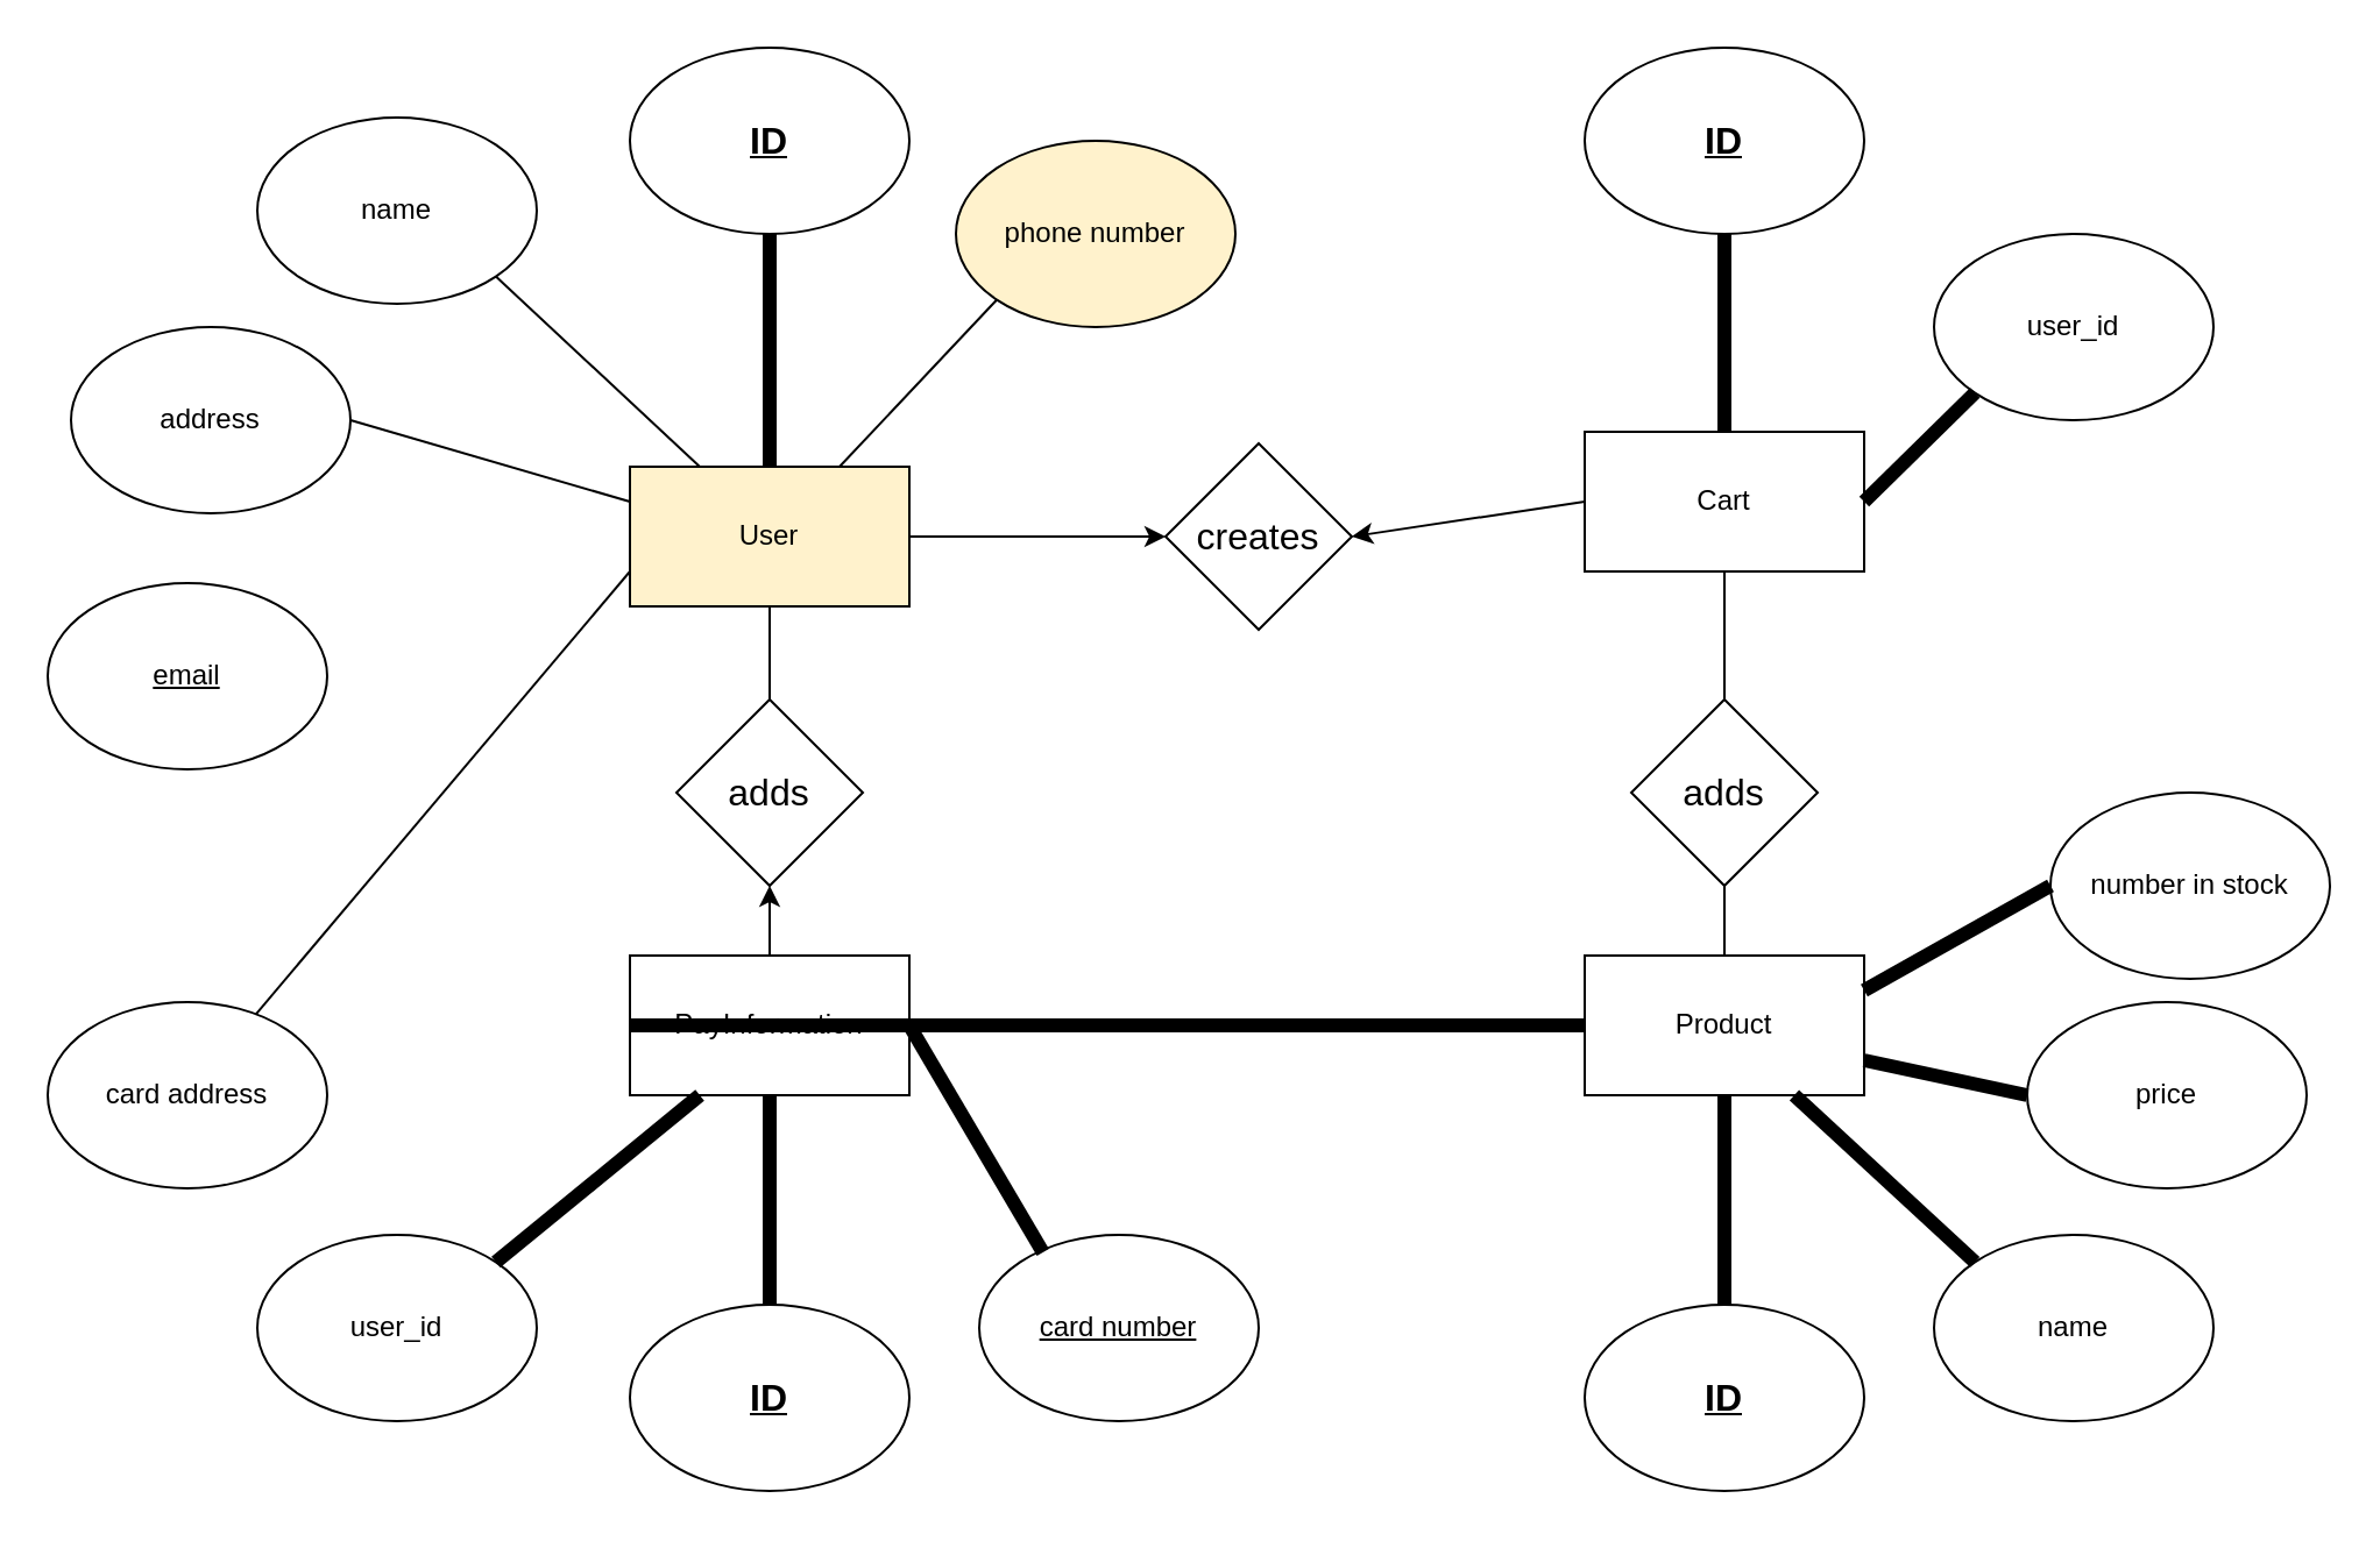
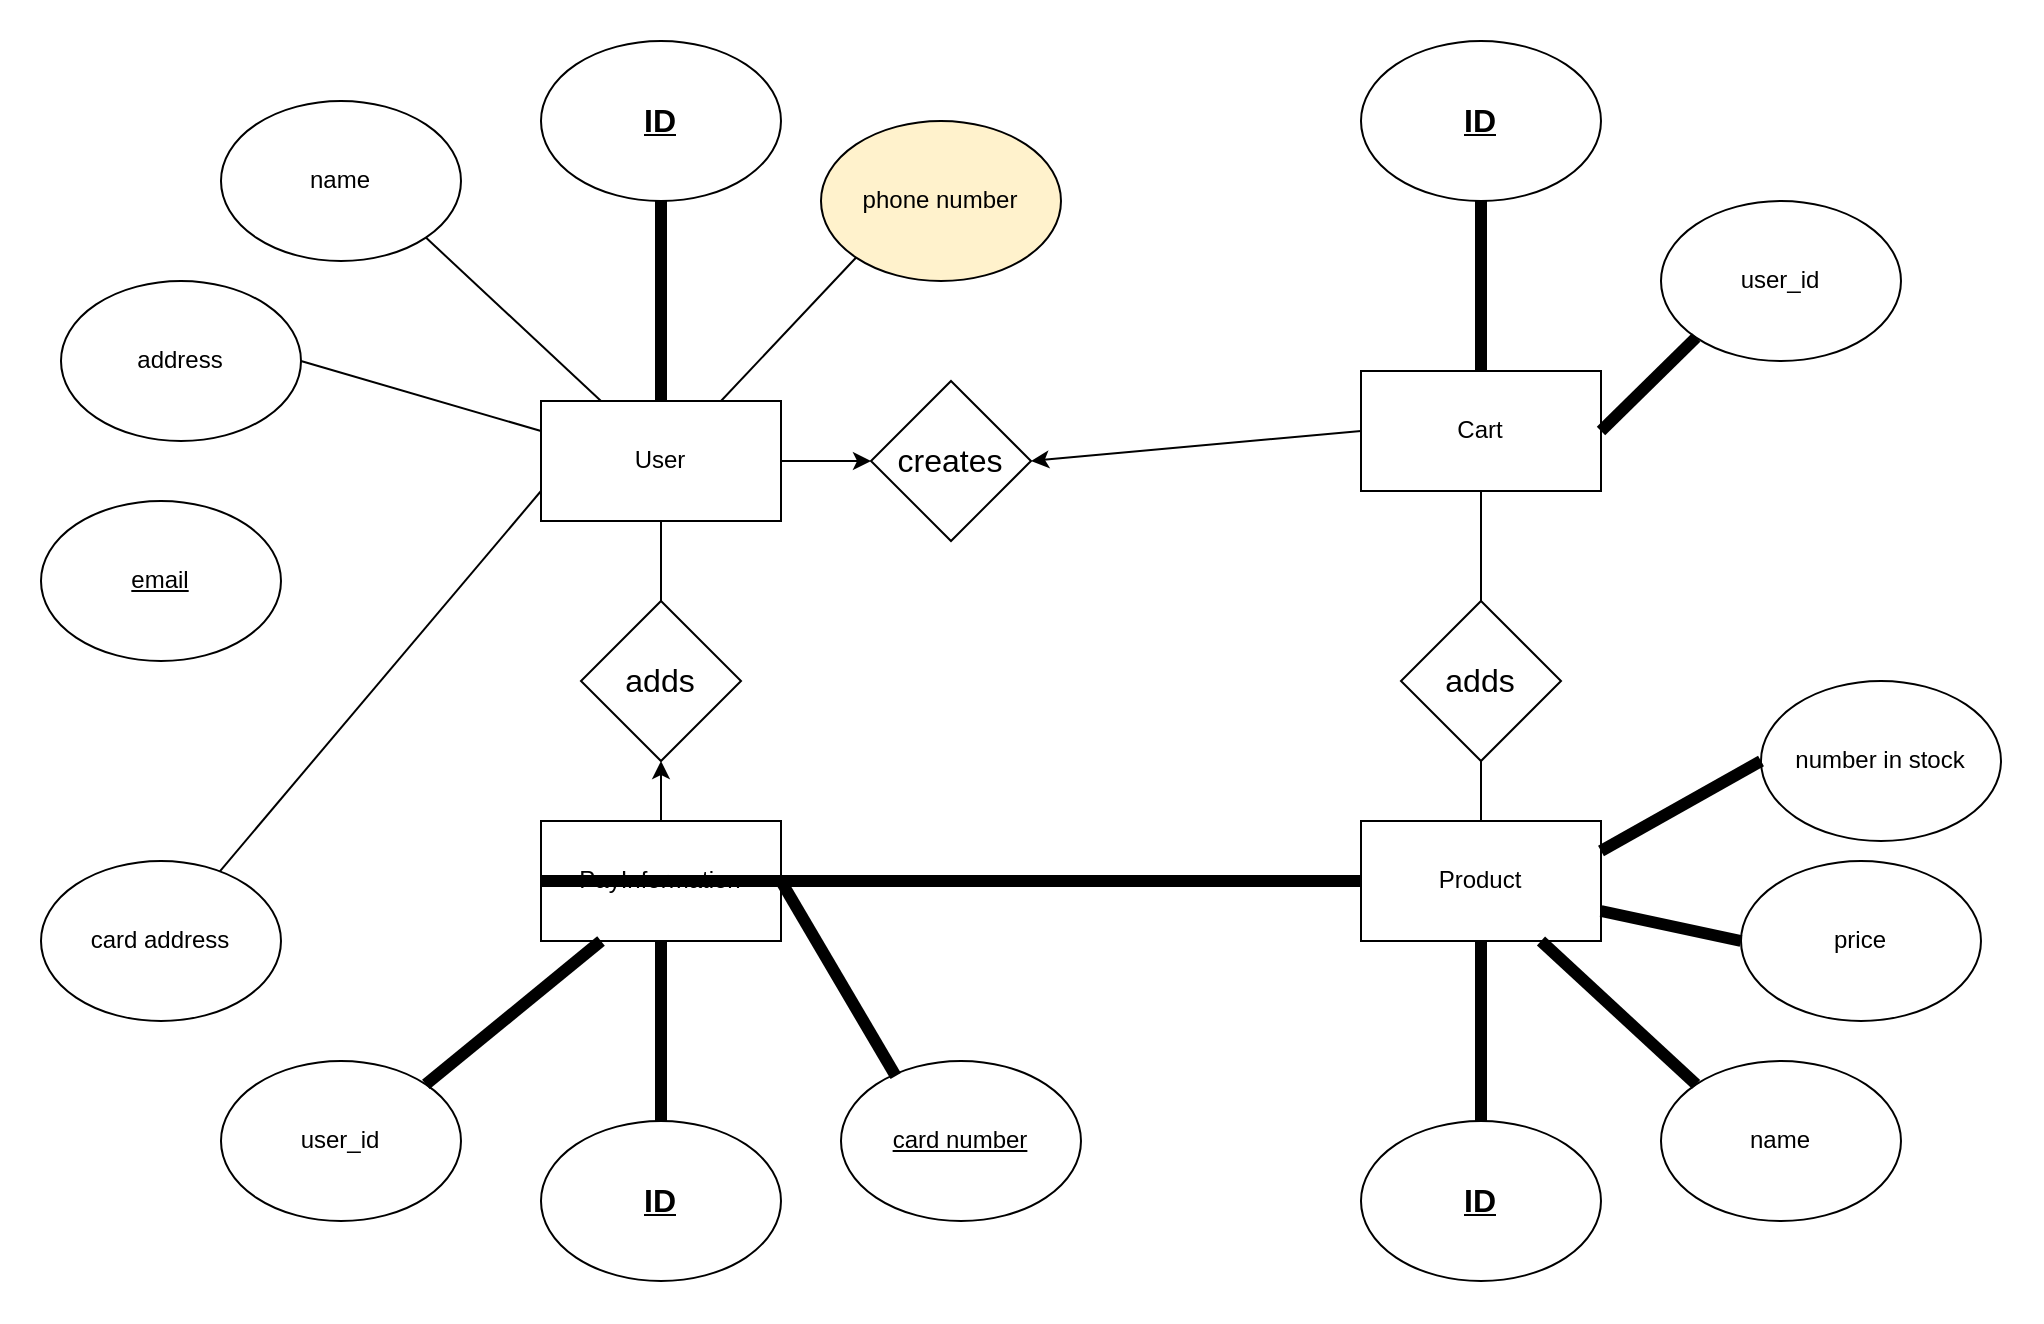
- <mxCell id="2" value="User" style="rounded=0;whiteSpace=wrap;html=1;fillColor=#fff2cc;" vertex="1" parent="1"><mxGeometry x="270" y="200" width="120" height="60" as="geometry" /></mxCell>
+ <mxCell id="2" value="User" style="rounded=0;whiteSpace=wrap;html=1;" vertex="1" parent="1"><mxGeometry x="270" y="200" width="120" height="60" as="geometry" /></mxCell>
- <mxCell id="22" value="creates" style="rhombus;whiteSpace=wrap;html=1;fontSize=16;" vertex="1" parent="1"><mxGeometry x="500" y="190" width="80" height="80" as="geometry" /></mxCell>
+ <mxCell id="22" value="creates" style="rhombus;whiteSpace=wrap;html=1;fontSize=16;" vertex="1" parent="1"><mxGeometry x="435" y="190" width="80" height="80" as="geometry" /></mxCell>
